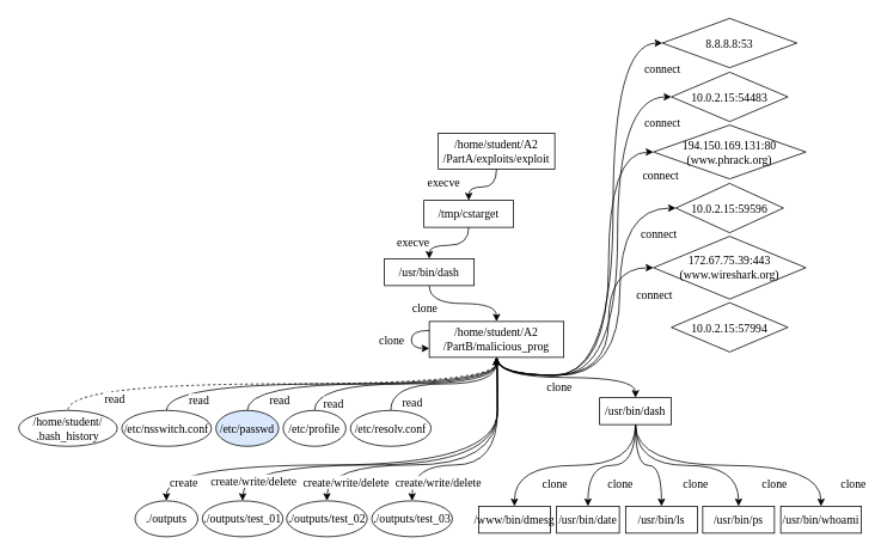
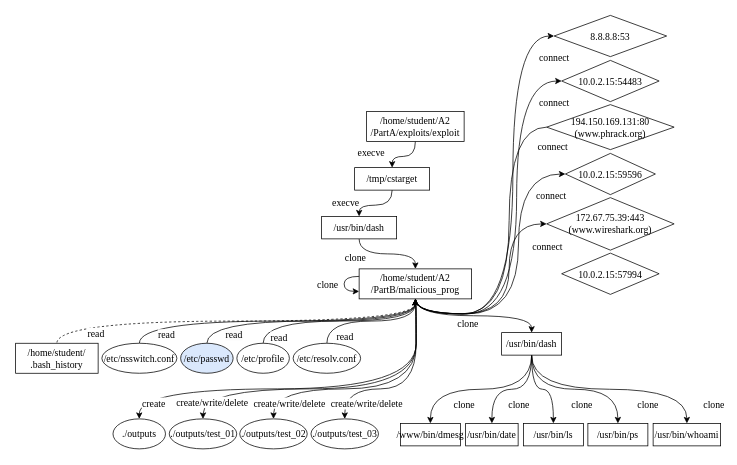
- <mxCell id="26" style="edgeStyle=orthogonalEdgeStyle;rounded=0;orthogonalLoop=1;jettySize=auto;html=1;exitX=0.5;exitY=1;exitDx=0;exitDy=0;entryX=0;entryY=0.5;entryDx=0;entryDy=0;curved=1;" edge="1" parent="1" source="32" target="69"><mxGeometry relative="1" as="geometry" /></mxCell>
+ <mxCell id="26" style="edgeStyle=orthogonalEdgeStyle;rounded=0;orthogonalLoop=1;jettySize=auto;html=1;exitX=0.5;exitY=1;exitDx=0;exitDy=0;entryX=0;entryY=0.5;entryDx=0;entryDy=0;curved=1;endArrow=none;" edge="1" parent="1" source="32" target="69"><mxGeometry relative="1" as="geometry" /></mxCell>
- <mxCell id="62" value="&lt;p class=&quot;MsoNormal&quot; style=&quot;font-size: 13px;&quot;&gt;&lt;font style=&quot;font-size: 13px;&quot;&gt;&lt;span style=&quot;text-align: left; font-size: 13px;&quot;&gt;/home/student/&lt;br style=&quot;font-size: 13px;&quot;&gt;&lt;/span&gt;&lt;/font&gt;&lt;span style=&quot;background-color: initial; text-align: left; font-size: 13px;&quot;&gt;.bash_history&lt;/span&gt;&lt;/p&gt;" style="ellipse;whiteSpace=wrap;html=1;fontFamily=Times New Roman;fontSize=13;" vertex="1" parent="1"><mxGeometry x="20" y="457.18" width="110" height="40" as="geometry" /></mxCell>
+ <mxCell id="62" value="&lt;p class=&quot;MsoNormal&quot; style=&quot;font-size: 13px;&quot;&gt;&lt;font style=&quot;font-size: 13px;&quot;&gt;&lt;span style=&quot;text-align: left; font-size: 13px;&quot;&gt;/home/student/&lt;br style=&quot;font-size: 13px;&quot;&gt;&lt;/span&gt;&lt;/font&gt;&lt;span style=&quot;background-color: initial; text-align: left; font-size: 13px;&quot;&gt;.bash_history&lt;/span&gt;&lt;/p&gt;" style="whiteSpace=wrap;html=1;fontFamily=Times New Roman;fontSize=13;rounded=0;" vertex="1" parent="1"><mxGeometry x="20" y="457.18" width="110" height="40" as="geometry" /></mxCell>
